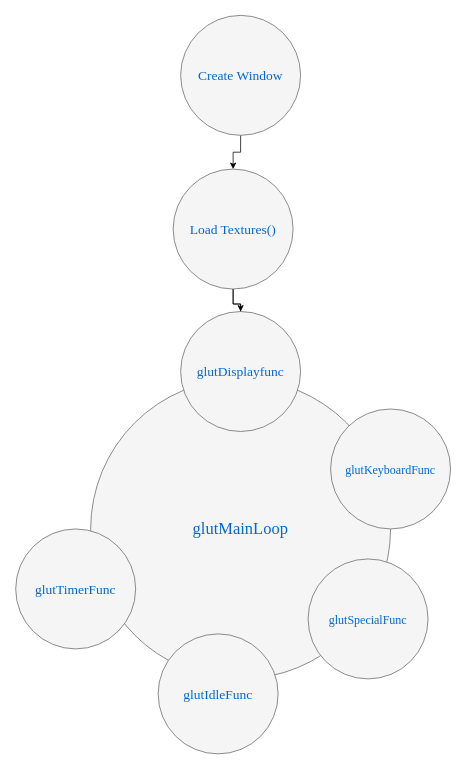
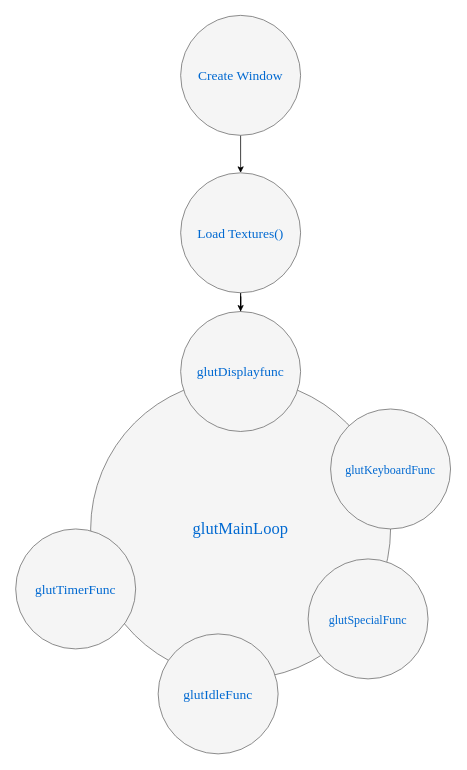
- <mxCell id="5" value="&lt;font style=&quot;font-size: 18px;&quot;&gt;Load Textures()&lt;/font&gt;" style="ellipse;whiteSpace=wrap;html=1;rounded=0;shadow=0;dashed=0;comic=0;fontFamily=Verdana;fontSize=22;fontColor=#0069D1;fillColor=#f5f5f5;strokeColor=#666666;" parent="1" vertex="1"><mxGeometry x="230" y="225" width="160" height="160" as="geometry" /></mxCell>
+ <mxCell id="5" value="&lt;font style=&quot;font-size: 18px;&quot;&gt;Load Textures()&lt;/font&gt;" style="ellipse;whiteSpace=wrap;html=1;rounded=0;shadow=0;dashed=0;comic=0;fontFamily=Verdana;fontSize=22;fontColor=#0069D1;fillColor=#f5f5f5;strokeColor=#666666;" parent="1" vertex="1"><mxGeometry x="240" y="230" width="160" height="160" as="geometry" /></mxCell>
